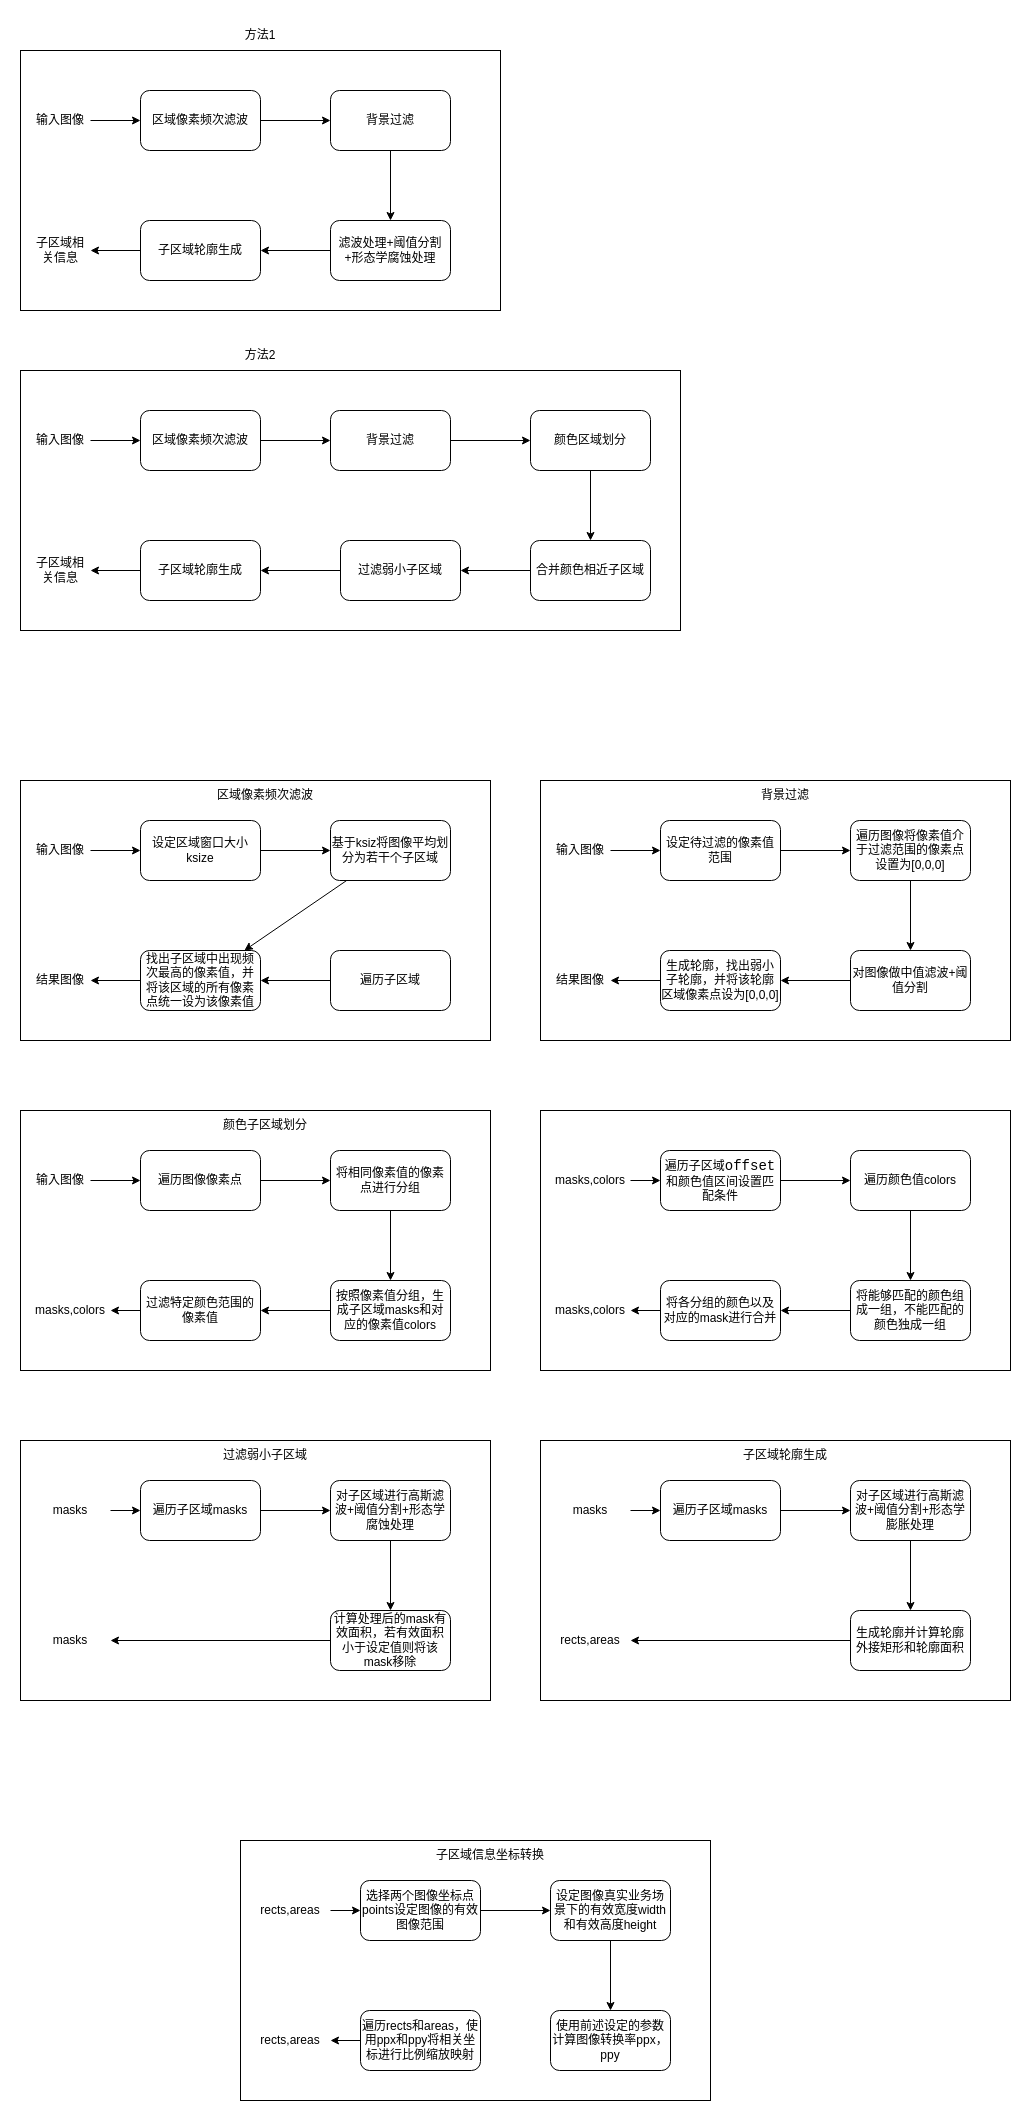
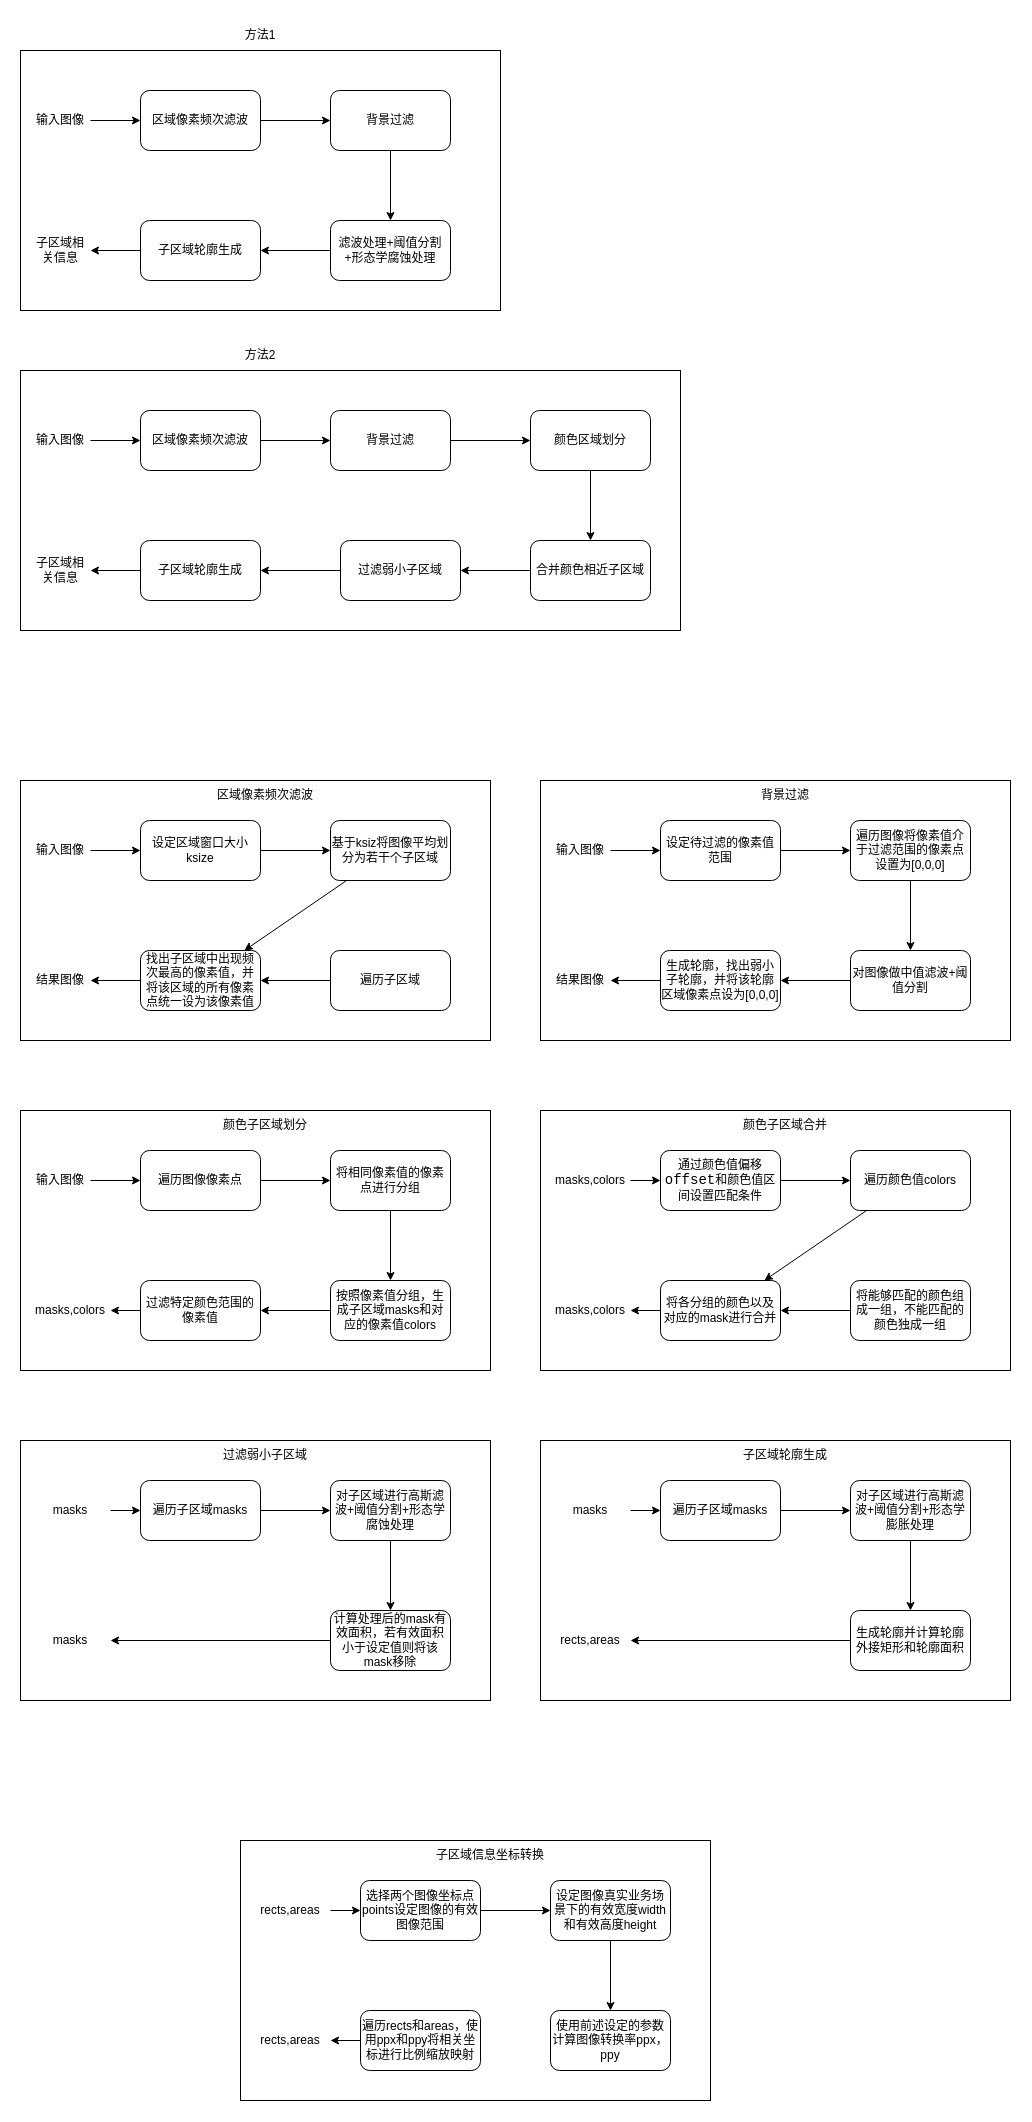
+ <mxCell id="72" value="颜色子区域合并" style="text;html=1;strokeColor=none;fillColor=none;align=center;verticalAlign=middle;whiteSpace=wrap;rounded=0;fontColor=#000000;" parent="1" vertex="1"><mxGeometry x="730" y="1110" width="110" height="30" as="geometry" /></mxCell>
- <mxCell id="74" value="&lt;span style=&quot;background-color: rgb(255 , 255 , 255)&quot;&gt;遍历子区域&lt;span style=&quot;font-family: &amp;#34;cousine nerd font&amp;#34; , &amp;#34;consolas&amp;#34; , &amp;#34;courier new&amp;#34; , monospace ; font-size: 14px&quot;&gt;offset&lt;/span&gt;和颜色值区间设置匹配条件&lt;/span&gt;" style="rounded=1;whiteSpace=wrap;html=1;strokeColor=#000000;fontColor=#000000;fillColor=none;" parent="1" vertex="1"><mxGeometry x="660" y="1150" width="120" height="60" as="geometry" /></mxCell>
+ <mxCell id="74" value="&lt;span style=&quot;background-color: rgb(255 , 255 , 255)&quot;&gt;通过颜色值偏移&lt;span style=&quot;font-family: &amp;#34;cousine nerd font&amp;#34; , &amp;#34;consolas&amp;#34; , &amp;#34;courier new&amp;#34; , monospace ; font-size: 14px&quot;&gt;offset&lt;/span&gt;和颜色值区间设置匹配条件&lt;/span&gt;" style="rounded=1;whiteSpace=wrap;html=1;strokeColor=#000000;fontColor=#000000;fillColor=none;" parent="1" vertex="1"><mxGeometry x="660" y="1150" width="120" height="60" as="geometry" /></mxCell>
- <mxCell id="75" value="" style="edgeStyle=none;html=1;entryX=0.5;entryY=0;entryDx=0;entryDy=0;strokeColor=#000000;fontColor=#000000;" parent="1" source="76" target="80" edge="1"><mxGeometry relative="1" as="geometry"><mxPoint x="1050" y="1180" as="targetPoint" /></mxGeometry></mxCell>
+ <mxCell id="75" value="" style="edgeStyle=none;html=1;strokeColor=#000000;fontColor=#000000;" parent="1" source="76" target="82" edge="1"><mxGeometry relative="1" as="geometry"><mxPoint x="1050" y="1180" as="targetPoint" /></mxGeometry></mxCell>
